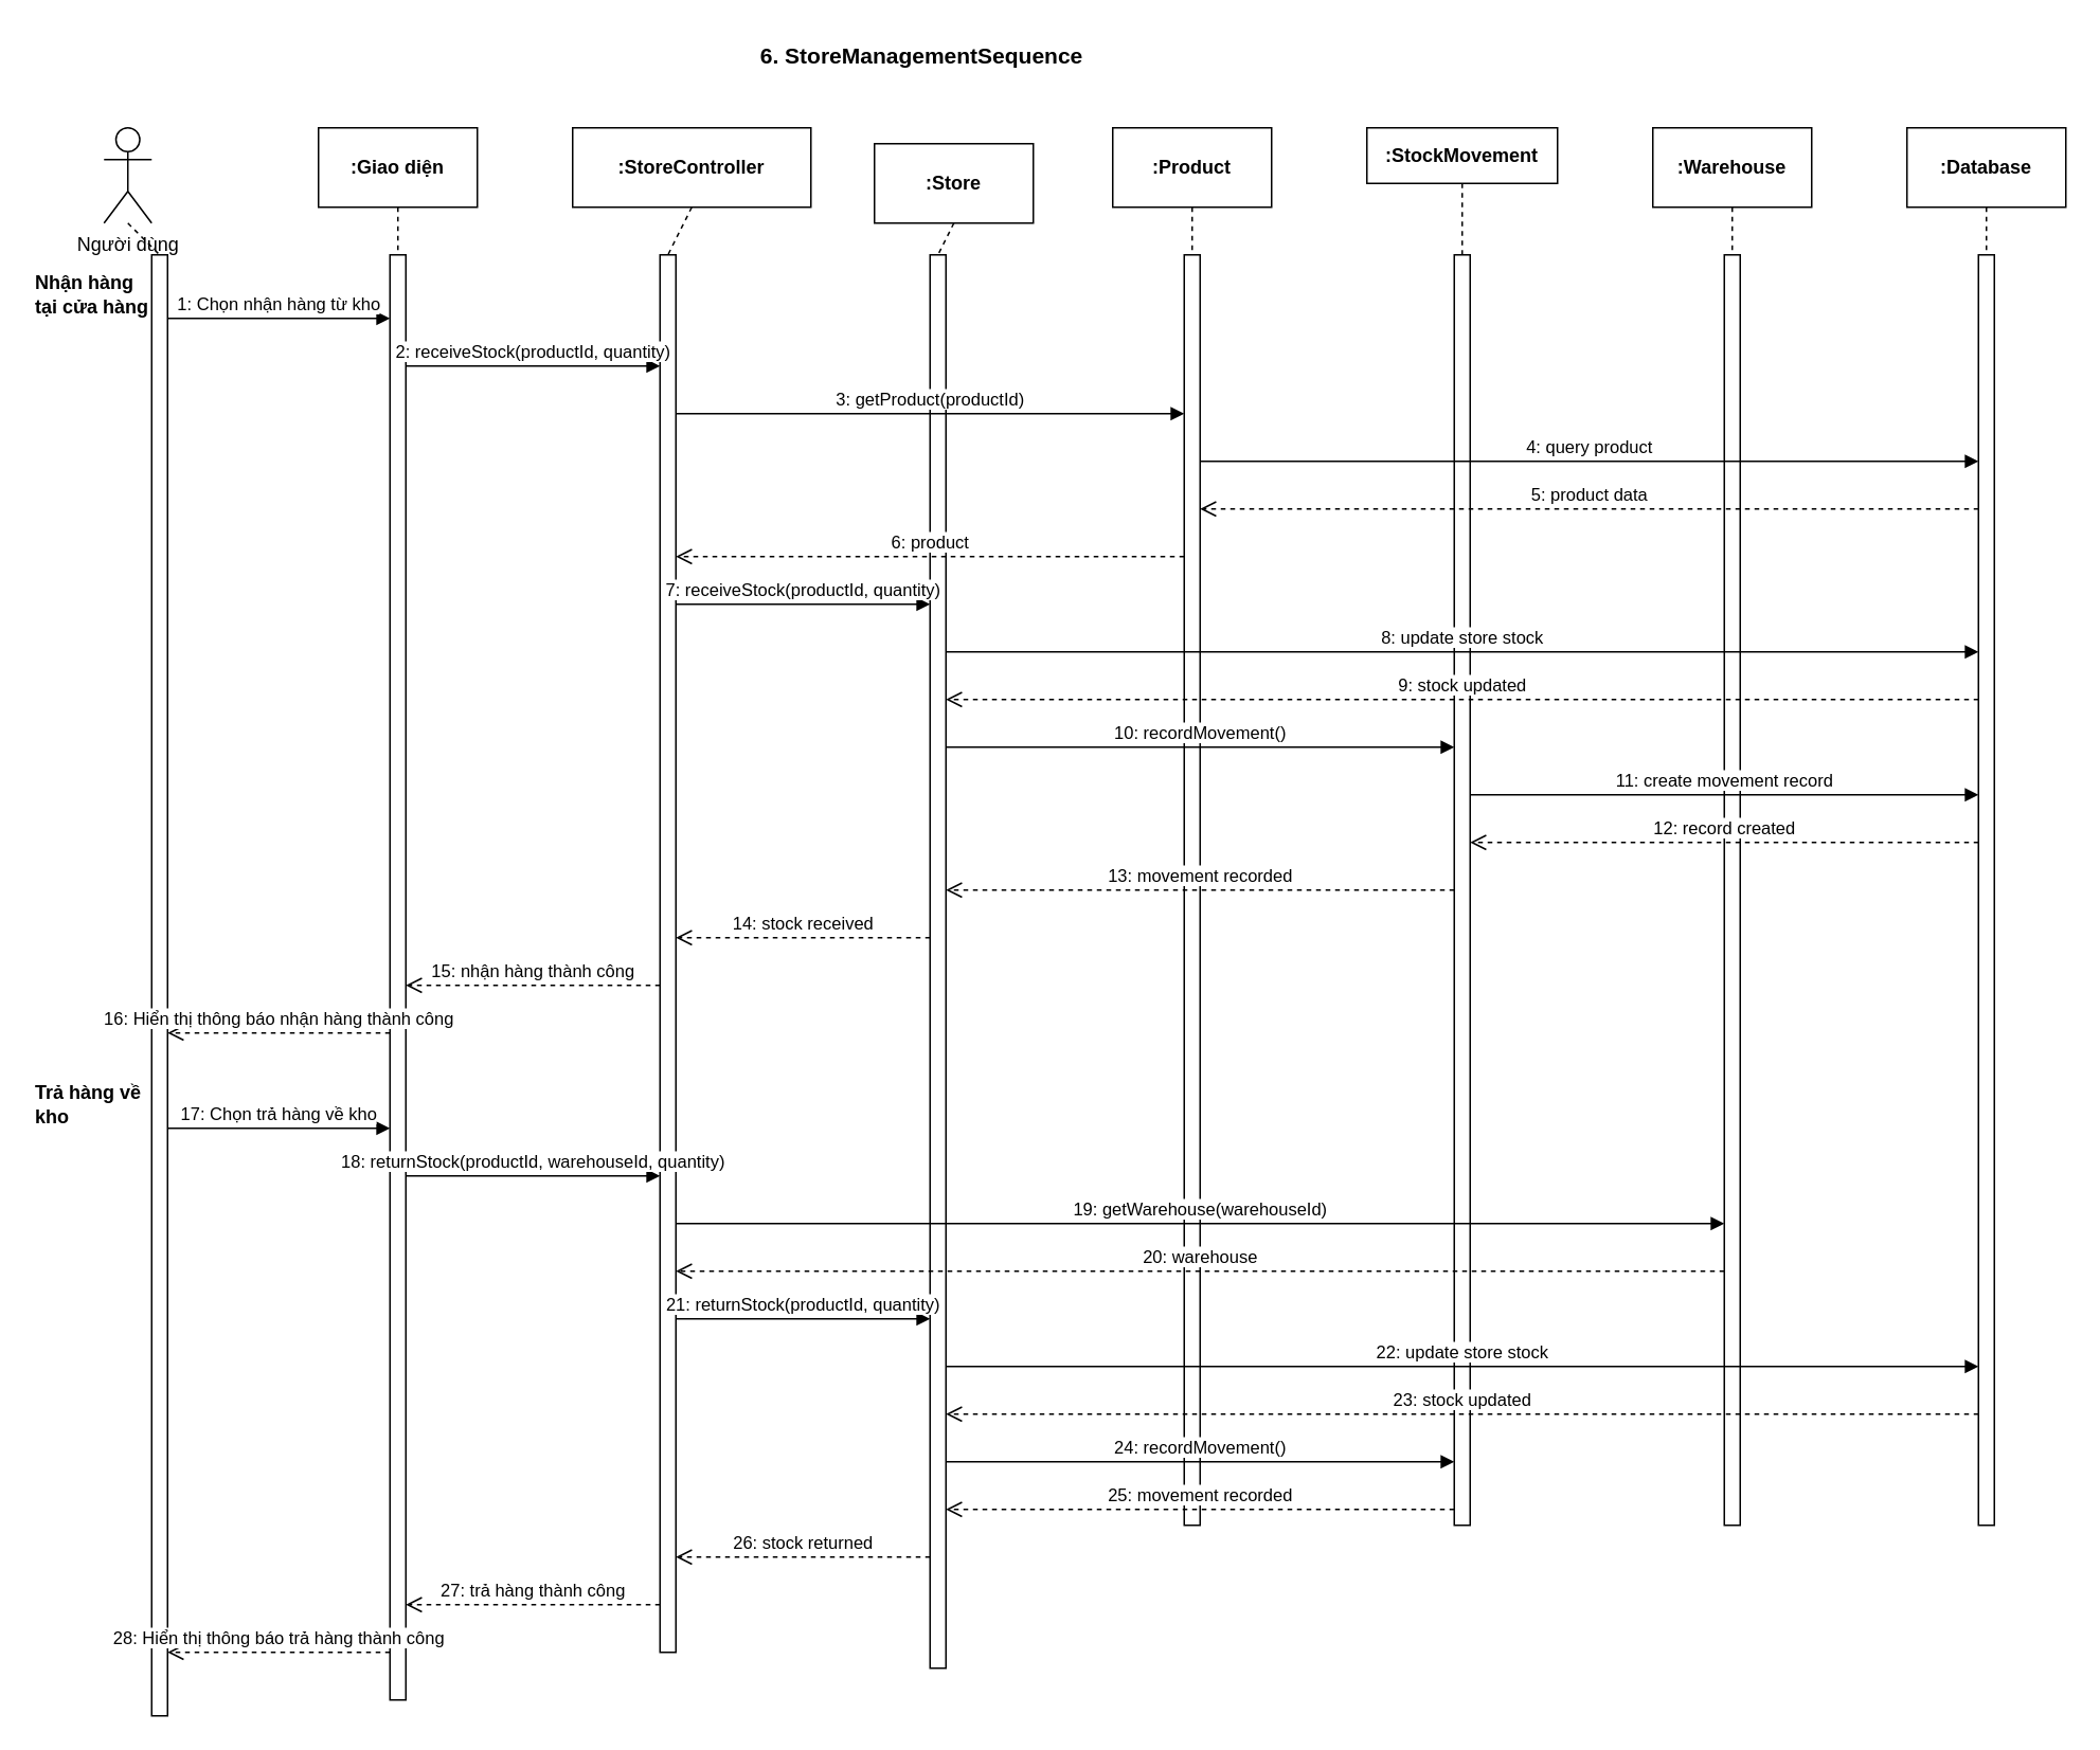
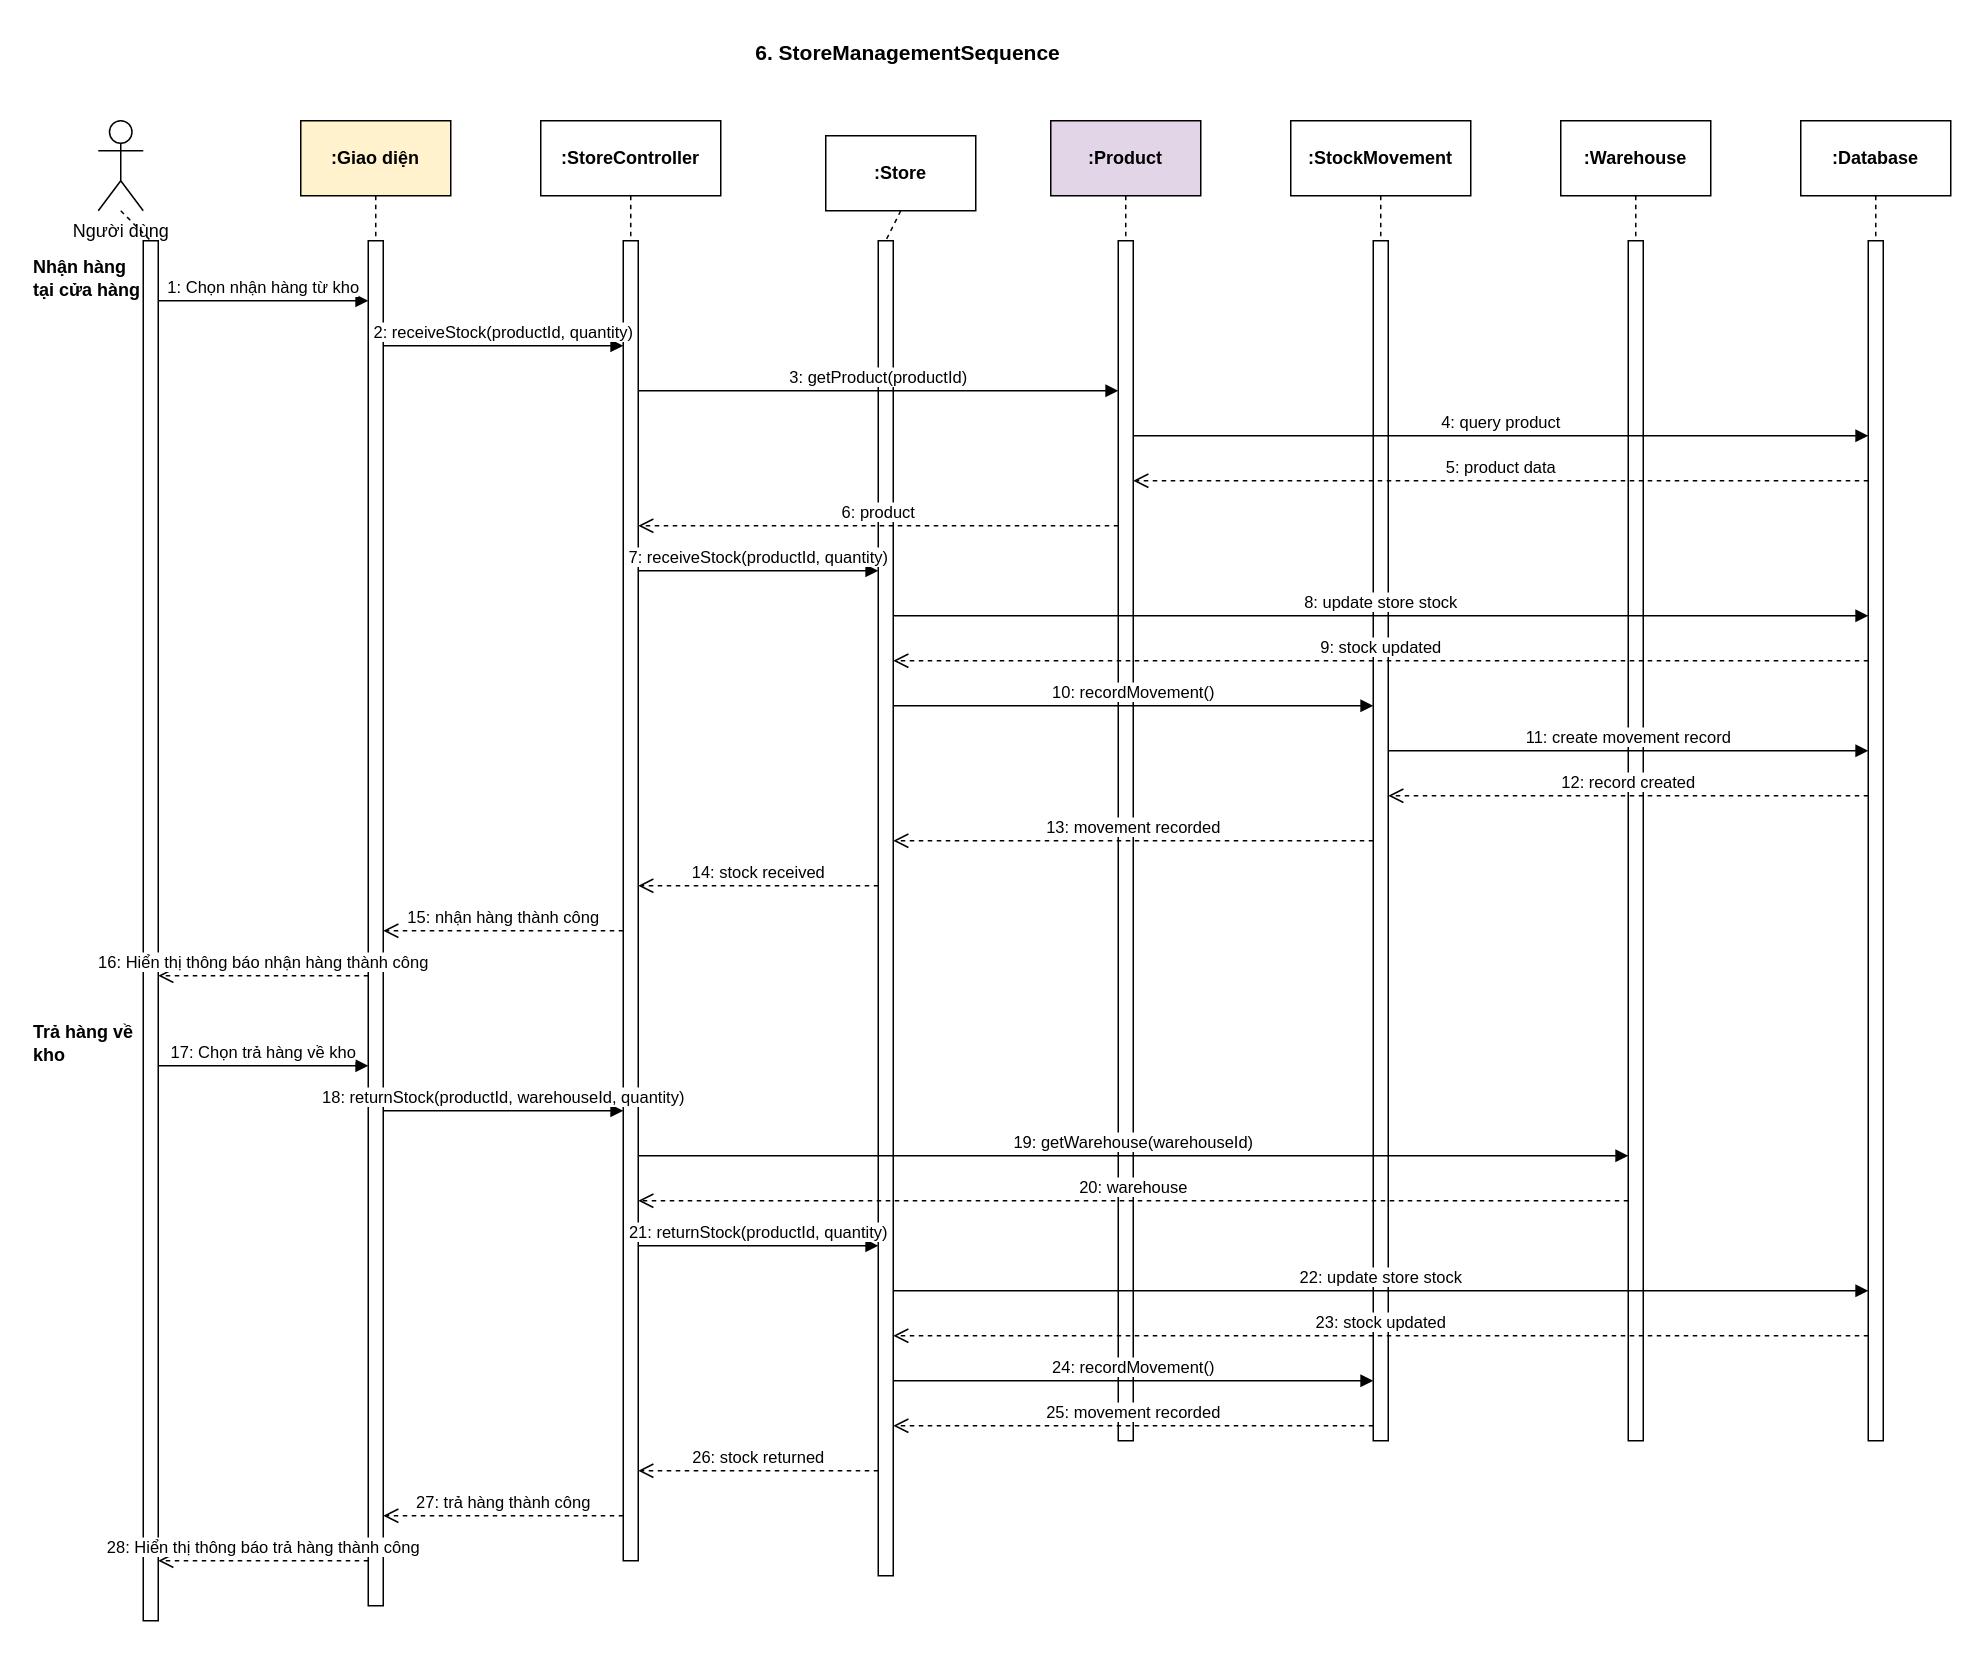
- <mxCell id="56" value="&lt;font style=&quot;font-size: 14px;&quot;&gt;&lt;b&gt;6. StoreManagementSequence&lt;/b&gt;&lt;/font&gt;" style="text;html=1;strokeColor=none;fillColor=none;align=center;verticalAlign=middle;whiteSpace=wrap;rounded=0;" parent="1" vertex="1"><mxGeometry x="455" y="20" width="250" height="30" as="geometry" /></mxCell>
+ <mxCell id="56" value="&lt;font style=&quot;font-size: 14px;&quot;&gt;&lt;b&gt;6. StoreManagementSequence&lt;/b&gt;&lt;/font&gt;" style="text;html=1;strokeColor=none;fillColor=none;align=center;verticalAlign=middle;whiteSpace=wrap;rounded=0;" parent="1" vertex="1"><mxGeometry x="480" y="20" width="250" height="30" as="geometry" /></mxCell>
- <mxCell id="7" value="&lt;b&gt;:StockMovement&lt;/b&gt;" style="html=1;whiteSpace=wrap;" vertex="1" parent="1"><mxGeometry x="860" y="80" width="120" height="35" as="geometry" /></mxCell>
+ <mxCell id="7" value="&lt;b&gt;:StockMovement&lt;/b&gt;" style="html=1;whiteSpace=wrap;" vertex="1" parent="1"><mxGeometry x="860" y="80" width="120" height="50" as="geometry" /></mxCell>
- <mxCell id="3" value="&lt;b&gt;:Giao diện&lt;/b&gt;" style="html=1;whiteSpace=wrap;" parent="1" vertex="1"><mxGeometry x="200" y="80" width="100" height="50" as="geometry" /></mxCell>
+ <mxCell id="3" value="&lt;b&gt;:Giao diện&lt;/b&gt;" style="html=1;whiteSpace=wrap;fillColor=#fff2cc;" parent="1" vertex="1"><mxGeometry x="200" y="80" width="100" height="50" as="geometry" /></mxCell>
- <mxCell id="4" value="&lt;b&gt;:StoreController&lt;/b&gt;" style="html=1;whiteSpace=wrap;" vertex="1" parent="1"><mxGeometry x="360" y="80" width="150" height="50" as="geometry" /></mxCell>
+ <mxCell id="4" value="&lt;b&gt;:StoreController&lt;/b&gt;" style="html=1;whiteSpace=wrap;" vertex="1" parent="1"><mxGeometry x="360" y="80" width="120" height="50" as="geometry" /></mxCell>
- <mxCell id="6" value="&lt;b&gt;:Product&lt;/b&gt;" style="html=1;whiteSpace=wrap;" vertex="1" parent="1"><mxGeometry x="700" y="80" width="100" height="50" as="geometry" /></mxCell>
+ <mxCell id="6" value="&lt;b&gt;:Product&lt;/b&gt;" style="html=1;whiteSpace=wrap;fillColor=#e1d5e7;" vertex="1" parent="1"><mxGeometry x="700" y="80" width="100" height="50" as="geometry" /></mxCell>
